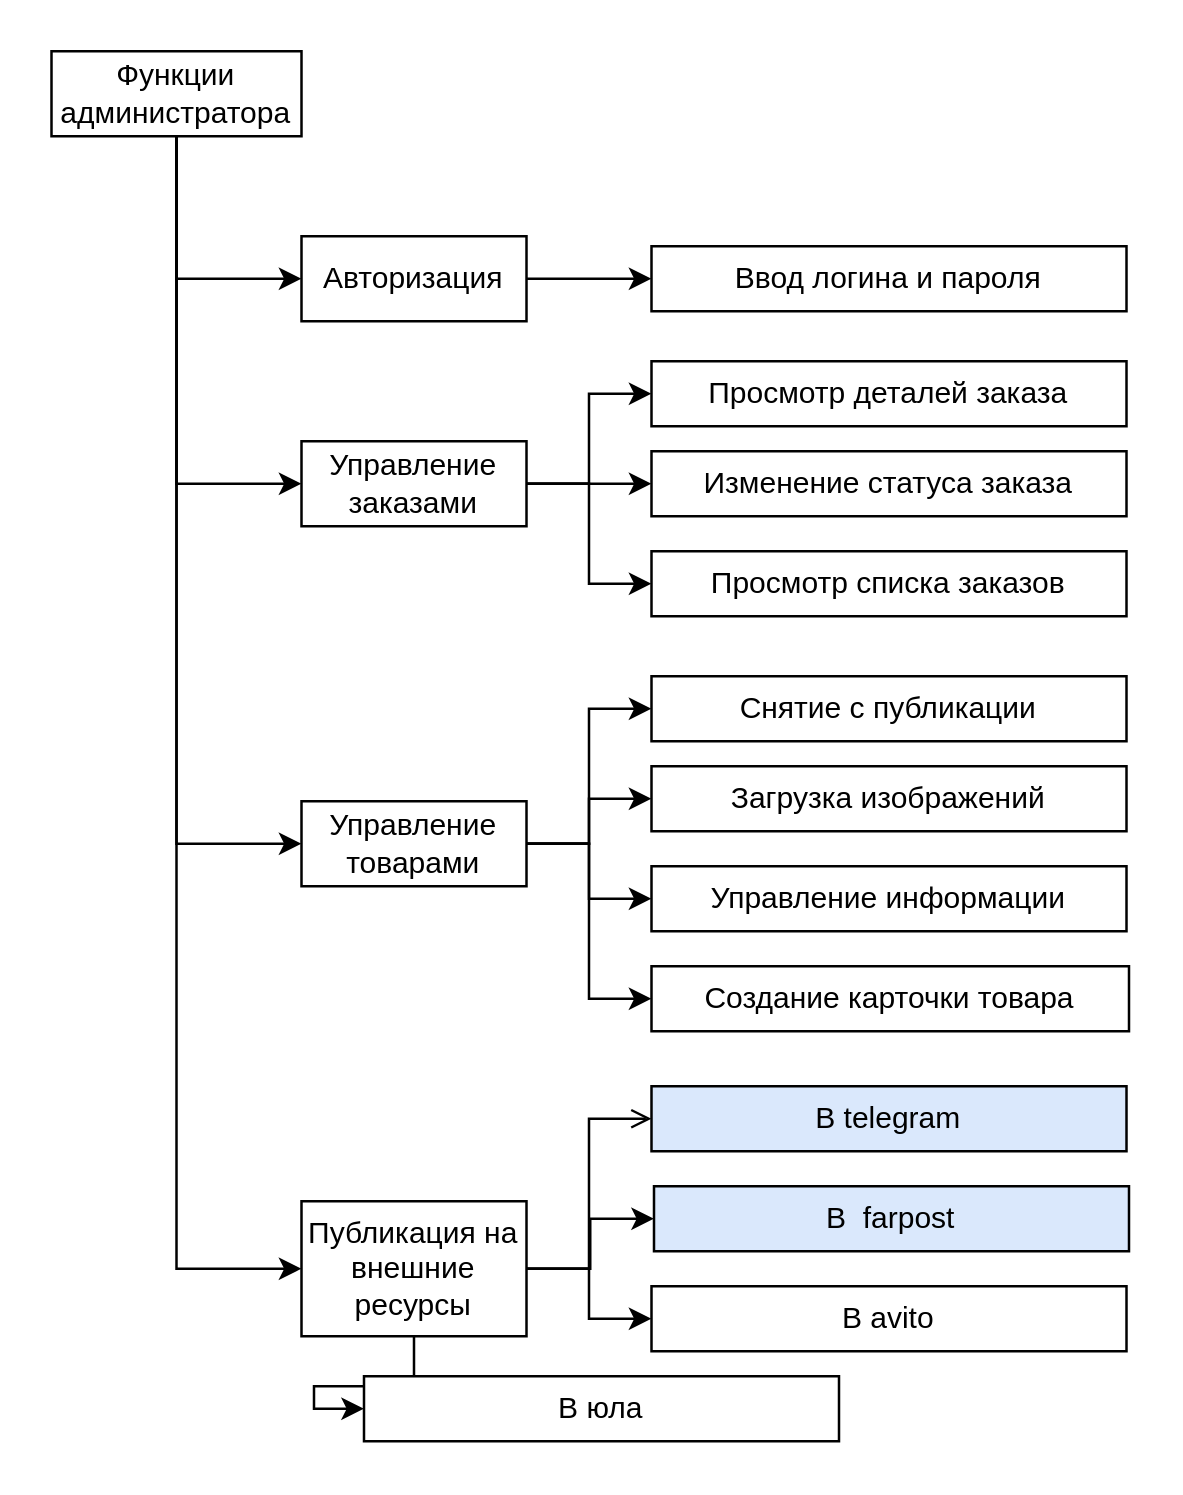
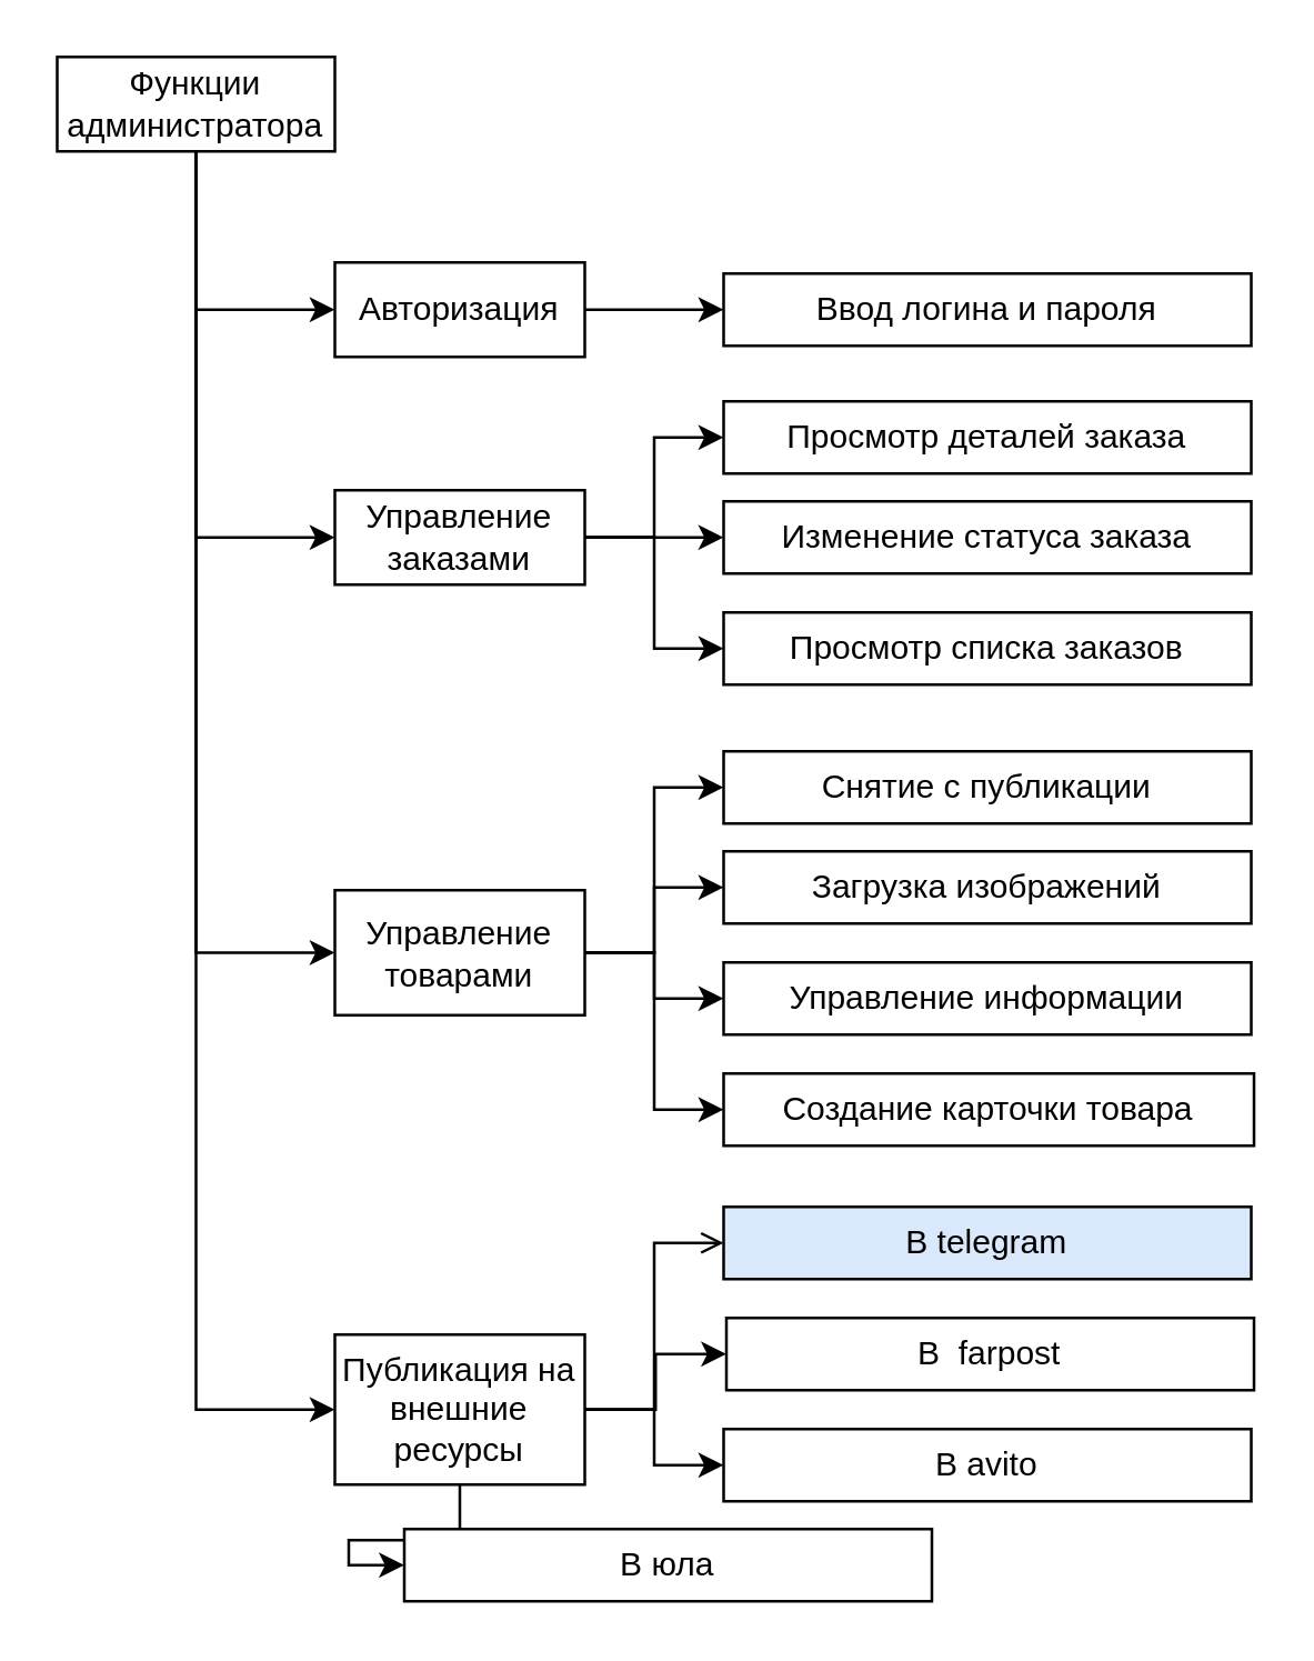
- <mxCell id="21" value="Управление товарами" style="whiteSpace=wrap;strokeWidth=1;" parent="1" vertex="1"><mxGeometry x="120" y="320" width="90" height="34" as="geometry" /></mxCell>
+ <mxCell id="21" value="Управление товарами" style="whiteSpace=wrap;strokeWidth=1;" parent="1" vertex="1"><mxGeometry x="120" y="320" width="90" height="45" as="geometry" /></mxCell>
- <mxCell id="32" value="В  farpost" style="whiteSpace=wrap;strokeWidth=1;fillColor=#dae8fc;" parent="1" vertex="1"><mxGeometry x="261" y="474" width="190" height="26" as="geometry" /></mxCell>
+ <mxCell id="32" value="В  farpost" style="whiteSpace=wrap;strokeWidth=1;" parent="1" vertex="1"><mxGeometry x="261" y="474" width="190" height="26" as="geometry" /></mxCell>
